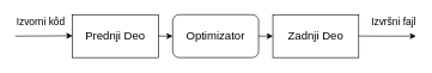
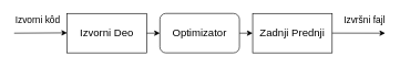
- <mxCell id="2" value="Prednji Deo" style="rounded=0;whiteSpace=wrap;html=1;fontSize=16;" parent="1" vertex="1"><mxGeometry x="100" y="20" width="120" height="60" as="geometry" /></mxCell>
+ <mxCell id="2" value="Izvorni Deo" style="rounded=0;whiteSpace=wrap;html=1;fontSize=16;" parent="1" vertex="1"><mxGeometry x="100" y="20" width="120" height="60" as="geometry" /></mxCell>
- <mxCell id="4" value="Zadnji Deo" style="rounded=0;whiteSpace=wrap;html=1;fontSize=16;" parent="1" vertex="1"><mxGeometry x="380" y="20" width="120" height="60" as="geometry" /></mxCell>
+ <mxCell id="4" value="Zadnji Prednji" style="rounded=0;whiteSpace=wrap;html=1;fontSize=16;" parent="1" vertex="1"><mxGeometry x="380" y="20" width="120" height="60" as="geometry" /></mxCell>
